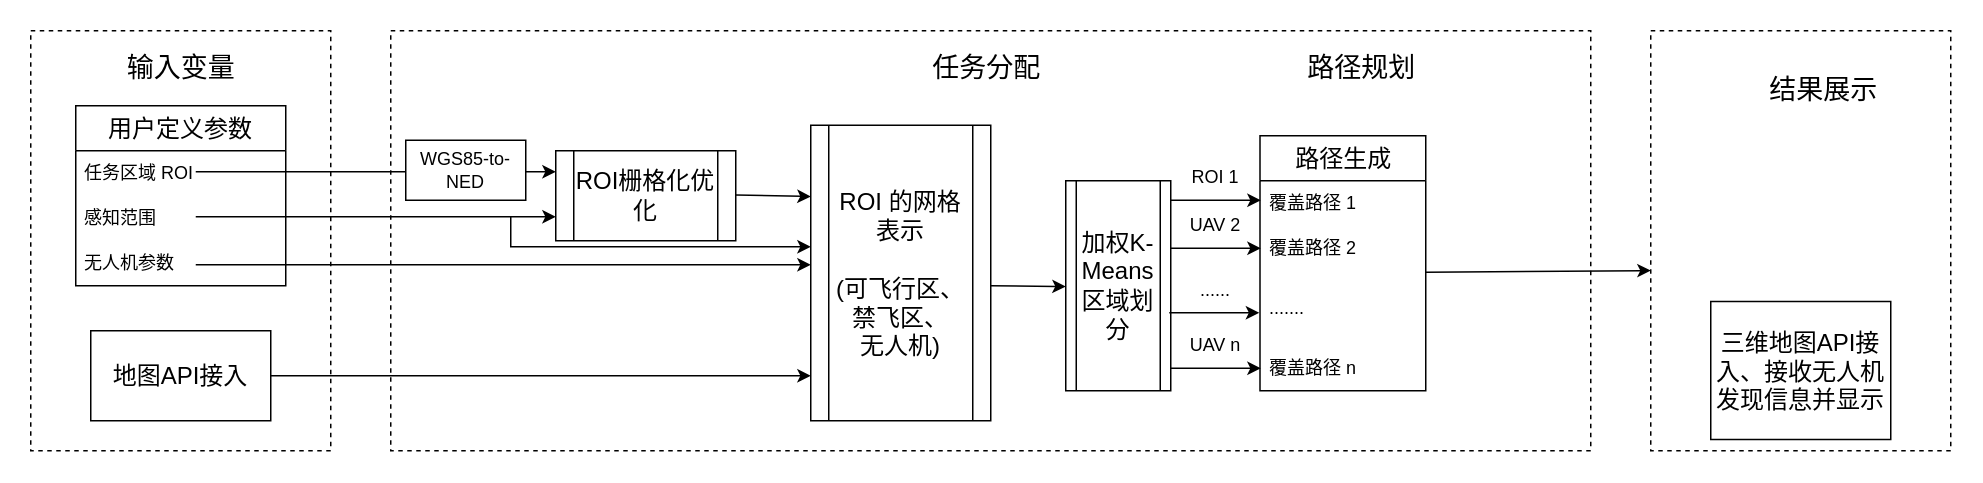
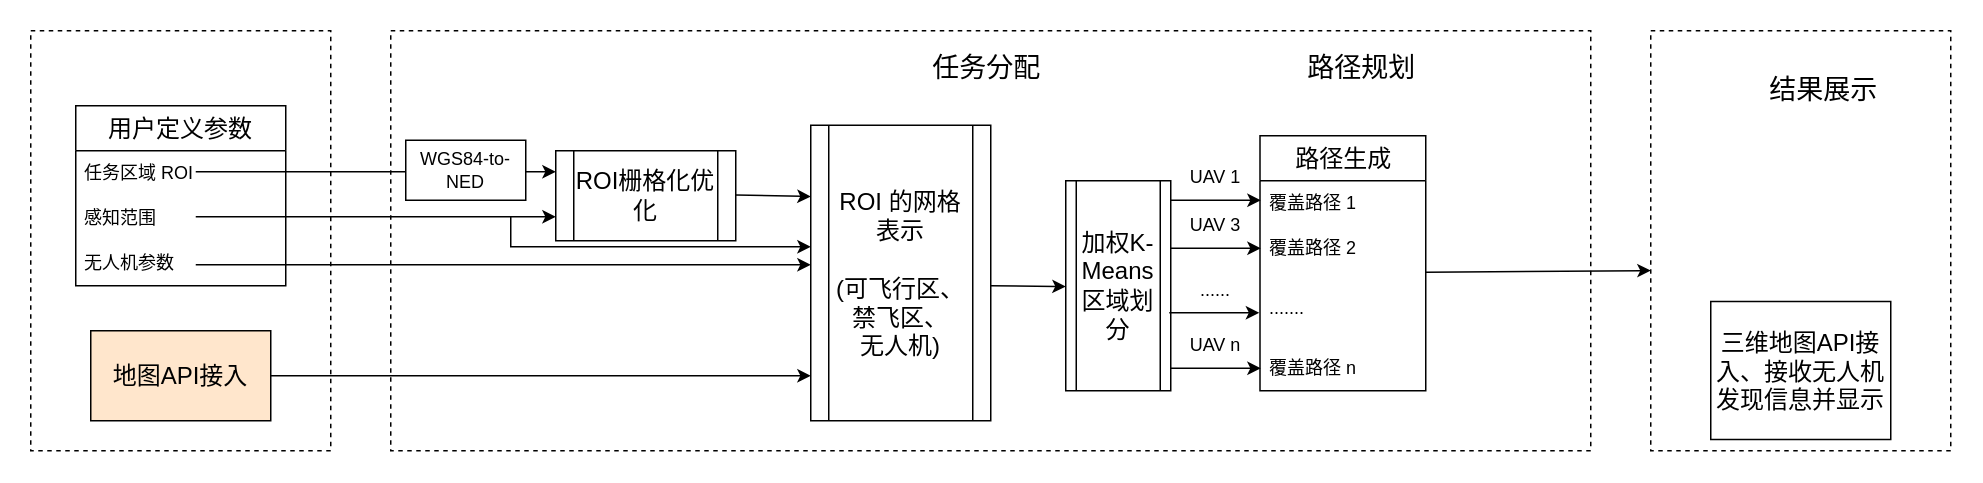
- <mxCell id="3" value="&lt;font style=&quot;font-size: 18px;&quot;&gt;输入变量&lt;/font&gt;" style="text;html=1;strokeColor=none;fillColor=none;align=center;verticalAlign=middle;whiteSpace=wrap;rounded=0;" vertex="1" parent="1"><mxGeometry x="82.5" y="30" width="75" height="30" as="geometry" /></mxCell>
- <mxCell id="16" value="&lt;div&gt;WGS85-to-NED&lt;/div&gt;" style="rounded=0;whiteSpace=wrap;html=1;" vertex="1" parent="1"><mxGeometry x="270" y="93" width="80" height="40" as="geometry" /></mxCell>
+ <mxCell id="16" value="&lt;div&gt;WGS84-to-NED&lt;/div&gt;" style="rounded=0;whiteSpace=wrap;html=1;" vertex="1" parent="1"><mxGeometry x="270" y="93" width="80" height="40" as="geometry" /></mxCell>
- <mxCell id="34" value="ROI 1" style="text;html=1;strokeColor=none;fillColor=none;align=center;verticalAlign=middle;whiteSpace=wrap;rounded=0;" vertex="1" parent="1"><mxGeometry x="779.5" y="103" width="60" height="30" as="geometry" /></mxCell>
+ <mxCell id="34" value="UAV 1" style="text;html=1;strokeColor=none;fillColor=none;align=center;verticalAlign=middle;whiteSpace=wrap;rounded=0;" vertex="1" parent="1"><mxGeometry x="779.5" y="103" width="60" height="30" as="geometry" /></mxCell>
- <mxCell id="35" value="UAV 2" style="text;html=1;strokeColor=none;fillColor=none;align=center;verticalAlign=middle;whiteSpace=wrap;rounded=0;" vertex="1" parent="1"><mxGeometry x="780" y="135" width="60" height="30" as="geometry" /></mxCell>
+ <mxCell id="35" value="UAV 3" style="text;html=1;strokeColor=none;fillColor=none;align=center;verticalAlign=middle;whiteSpace=wrap;rounded=0;" vertex="1" parent="1"><mxGeometry x="780" y="135" width="60" height="30" as="geometry" /></mxCell>
- <mxCell id="8" value="&lt;font style=&quot;font-size: 16px;&quot;&gt;地图API接入&lt;/font&gt;" style="rounded=0;whiteSpace=wrap;html=1;" vertex="1" parent="1"><mxGeometry x="60" y="220" width="120" height="60" as="geometry" /></mxCell>
+ <mxCell id="8" value="&lt;font style=&quot;font-size: 16px;&quot;&gt;地图API接入&lt;/font&gt;" style="rounded=0;whiteSpace=wrap;html=1;fillColor=#ffe6cc;" vertex="1" parent="1"><mxGeometry x="60" y="220" width="120" height="60" as="geometry" /></mxCell>
